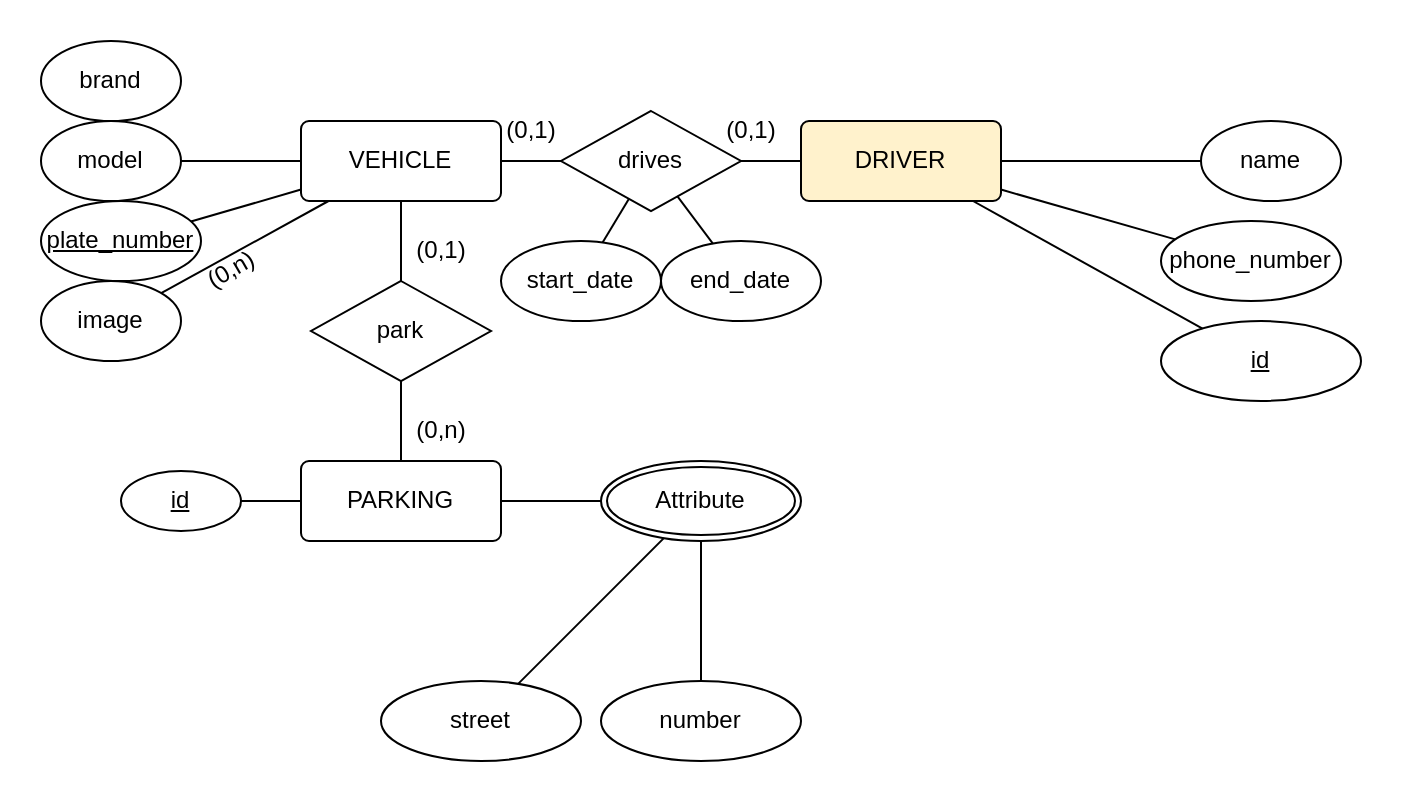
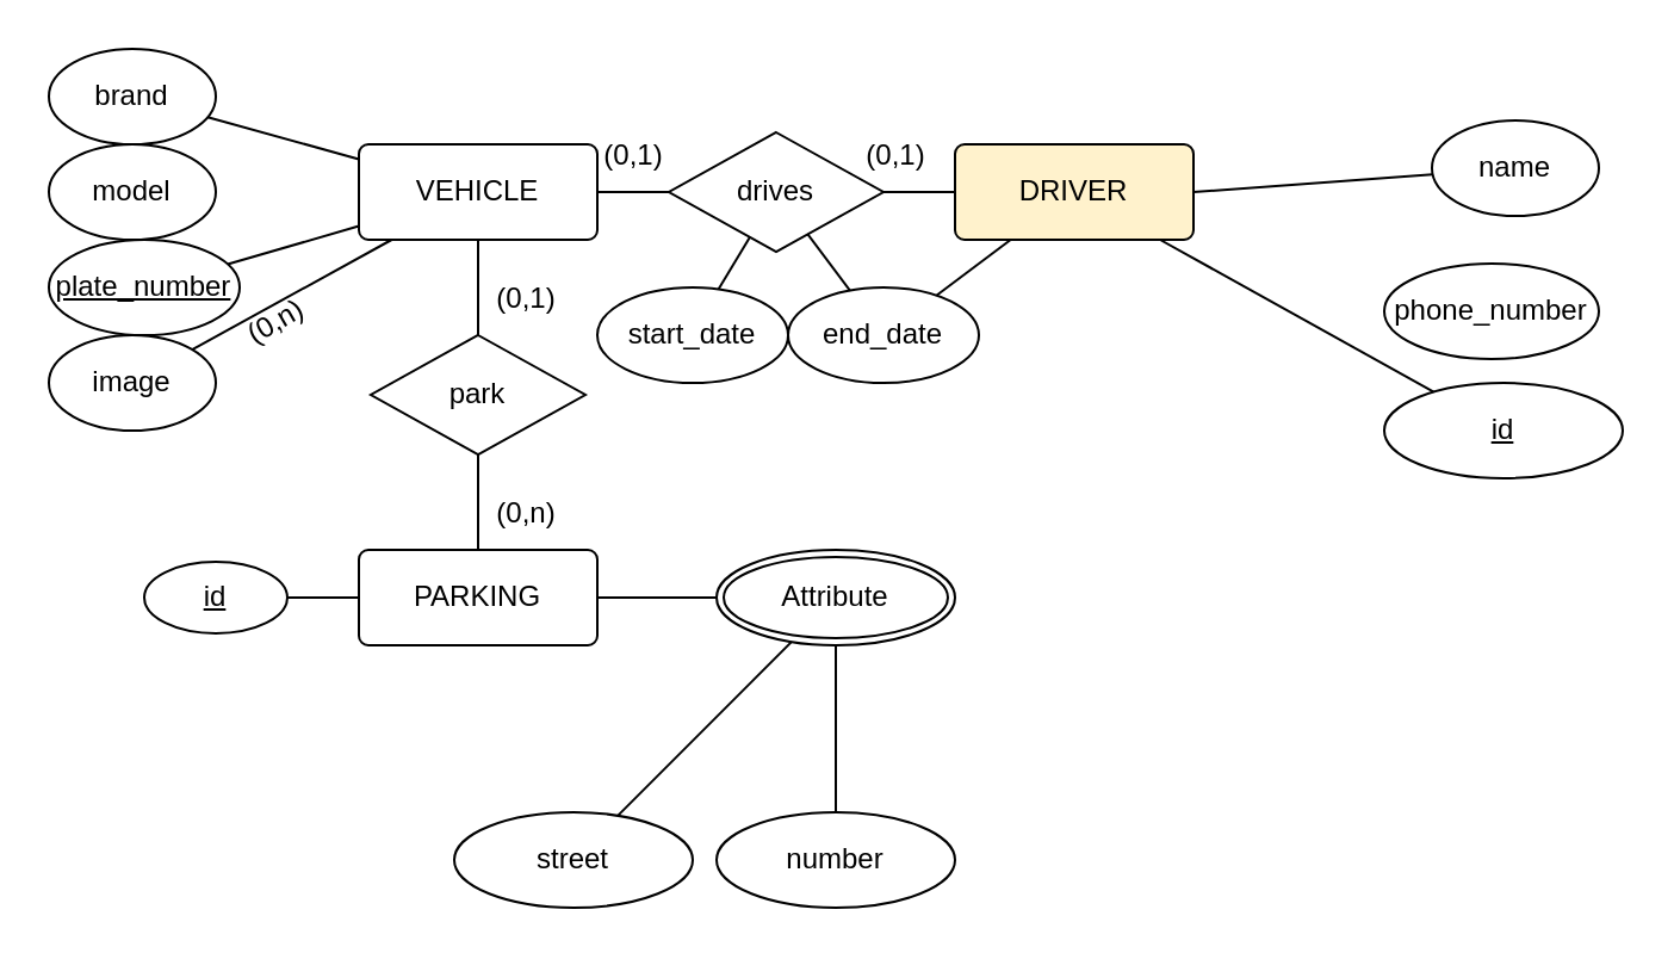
+ <mxCell id="26" value="" style="endArrow=none;html=1;rounded=0;" edge="1" parent="1" source="5" target="2"><mxGeometry relative="1" as="geometry"><mxPoint x="260" y="140" as="sourcePoint" /><mxPoint x="190" y="80" as="targetPoint" /></mxGeometry></mxCell>
- <mxCell id="25" value="" style="endArrow=none;html=1;rounded=0;" edge="1" parent="1" source="6" target="2"><mxGeometry relative="1" as="geometry"><mxPoint x="70" y="80" as="sourcePoint" /><mxPoint x="230" y="80" as="targetPoint" /></mxGeometry></mxCell>
- <mxCell id="9" value="name" style="ellipse;whiteSpace=wrap;html=1;align=center;" vertex="1" parent="1"><mxGeometry x="600" y="60" width="70" height="40" as="geometry" /></mxCell>
+ <mxCell id="9" value="name" style="ellipse;whiteSpace=wrap;html=1;align=center;" vertex="1" parent="1"><mxGeometry x="600" y="50" width="70" height="40" as="geometry" /></mxCell>
- <mxCell id="12" value="" style="endArrow=none;html=1;rounded=0;" edge="1" parent="1" source="4" target="10"><mxGeometry relative="1" as="geometry"><mxPoint x="420" y="110" as="sourcePoint" /><mxPoint x="580" y="110" as="targetPoint" /></mxGeometry></mxCell>
+ <mxCell id="12" value="" style="endArrow=none;html=1;rounded=0;" edge="1" parent="1" source="4" target="38"><mxGeometry relative="1" as="geometry"><mxPoint x="420" y="110" as="sourcePoint" /><mxPoint x="580" y="110" as="targetPoint" /></mxGeometry></mxCell>
